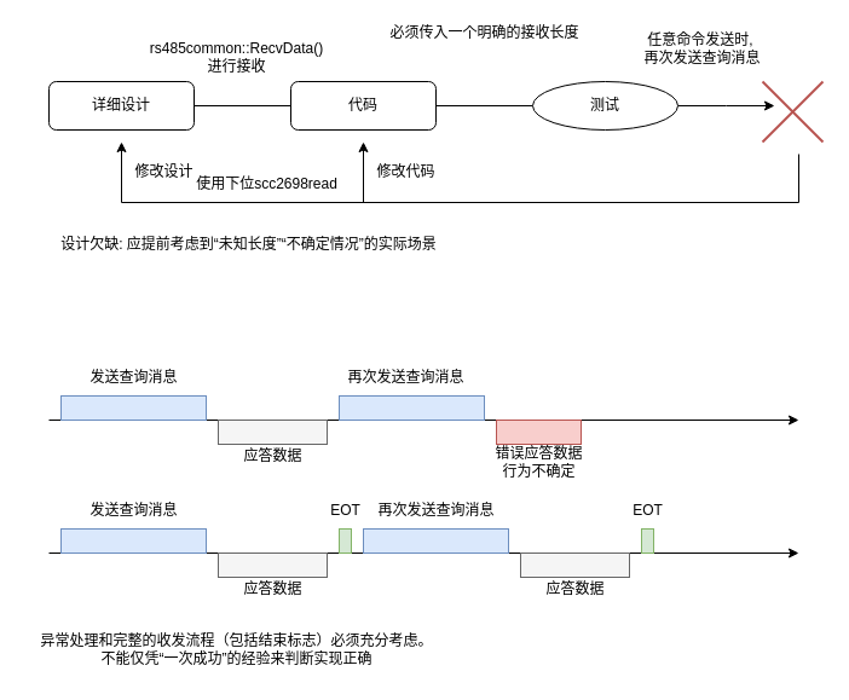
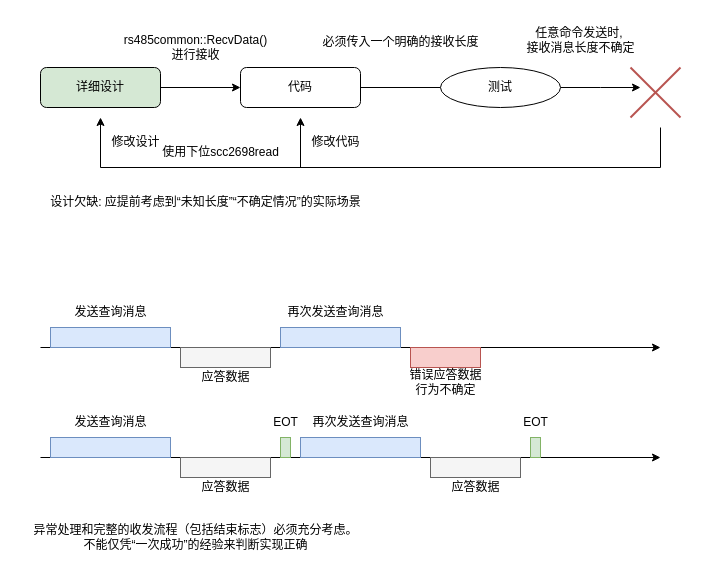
- <mxCell id="15" value="必须传入一个明确的接收长度" style="text;html=1;align=center;verticalAlign=middle;resizable=0;points=[];autosize=1;strokeColor=none;fillColor=none;" vertex="1" parent="1"><mxGeometry x="310" y="12" width="180" height="30" as="geometry" /></mxCell>
+ <mxCell id="15" value="必须传入一个明确的接收长度" style="text;html=1;align=center;verticalAlign=middle;resizable=0;points=[];autosize=1;strokeColor=none;fillColor=none;" vertex="1" parent="1"><mxGeometry x="310" y="27" width="180" height="30" as="geometry" /></mxCell>
- <mxCell id="16" value="任意命令发送时,&amp;nbsp;&lt;div&gt;再次发送查询消息&lt;/div&gt;" style="text;html=1;align=center;verticalAlign=middle;resizable=0;points=[];autosize=1;strokeColor=none;fillColor=none;" vertex="1" parent="1"><mxGeometry x="515" y="20" width="130" height="40" as="geometry" /></mxCell>
+ <mxCell id="16" value="任意命令发送时,&amp;nbsp;&lt;div&gt;接收消息长度不确定&lt;/div&gt;" style="text;html=1;align=center;verticalAlign=middle;resizable=0;points=[];autosize=1;strokeColor=none;fillColor=none;" vertex="1" parent="1"><mxGeometry x="515" y="20" width="130" height="40" as="geometry" /></mxCell>
- <mxCell id="3" value="详细设计" style="rounded=1;whiteSpace=wrap;html=1;" parent="1" vertex="1"><mxGeometry x="40" y="67" width="120" height="40" as="geometry" /></mxCell>
+ <mxCell id="3" value="详细设计" style="rounded=1;whiteSpace=wrap;html=1;fillColor=#d5e8d4;" parent="1" vertex="1"><mxGeometry x="40" y="67" width="120" height="40" as="geometry" /></mxCell>
- <mxCell id="2" style="edgeStyle=orthogonalEdgeStyle;rounded=0;orthogonalLoop=1;jettySize=auto;html=1;endArrow=none;" parent="1" source="3" target="5" edge="1"><mxGeometry relative="1" as="geometry" /></mxCell>
+ <mxCell id="2" style="edgeStyle=orthogonalEdgeStyle;rounded=0;orthogonalLoop=1;jettySize=auto;html=1;" parent="1" source="3" target="5" edge="1"><mxGeometry relative="1" as="geometry" /></mxCell>
